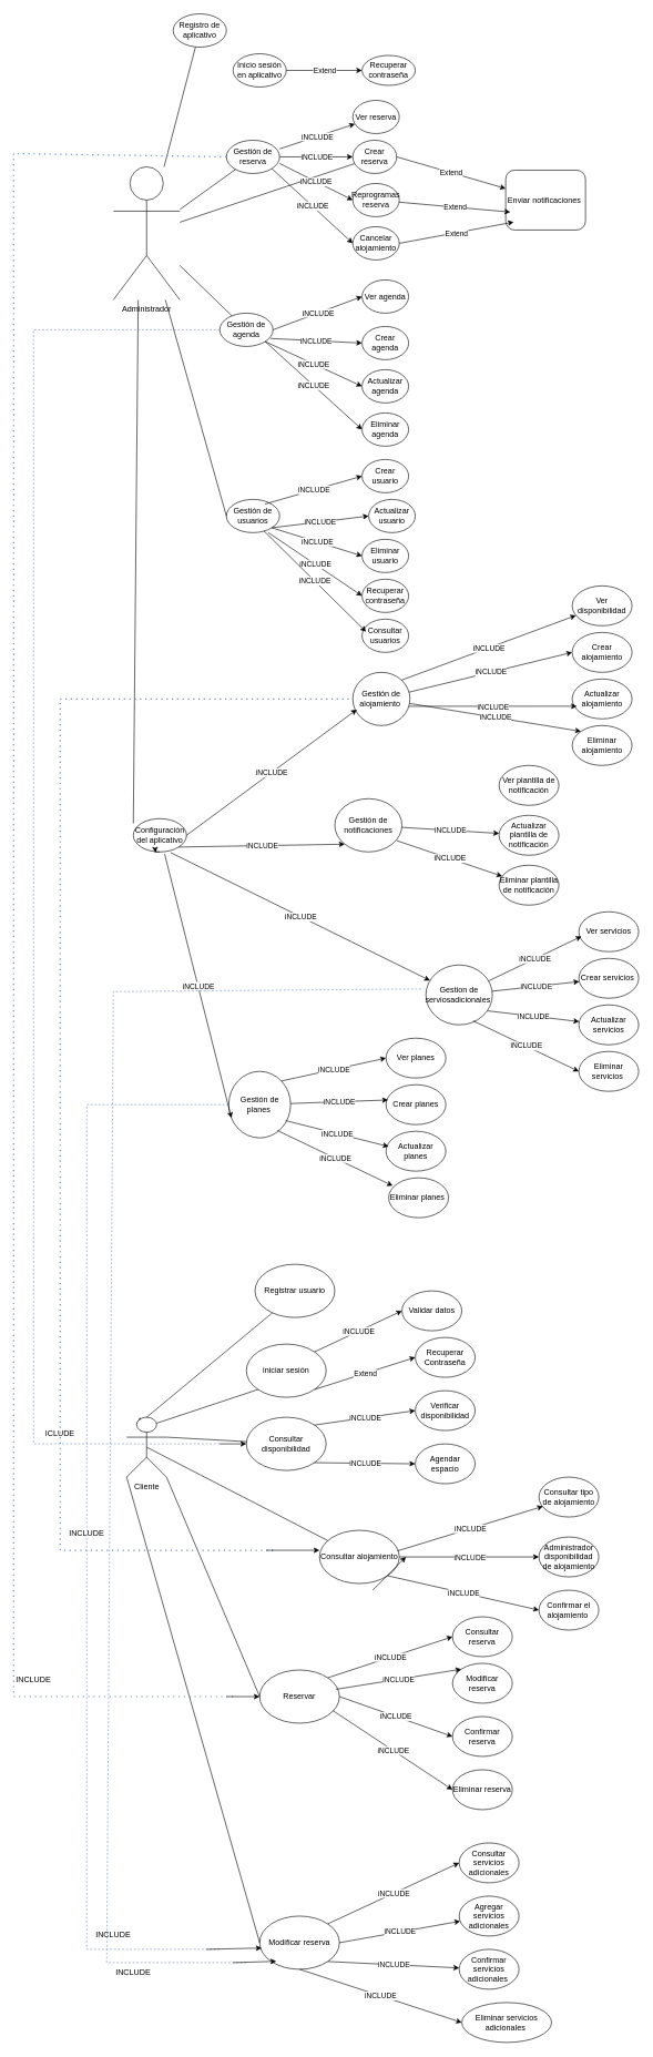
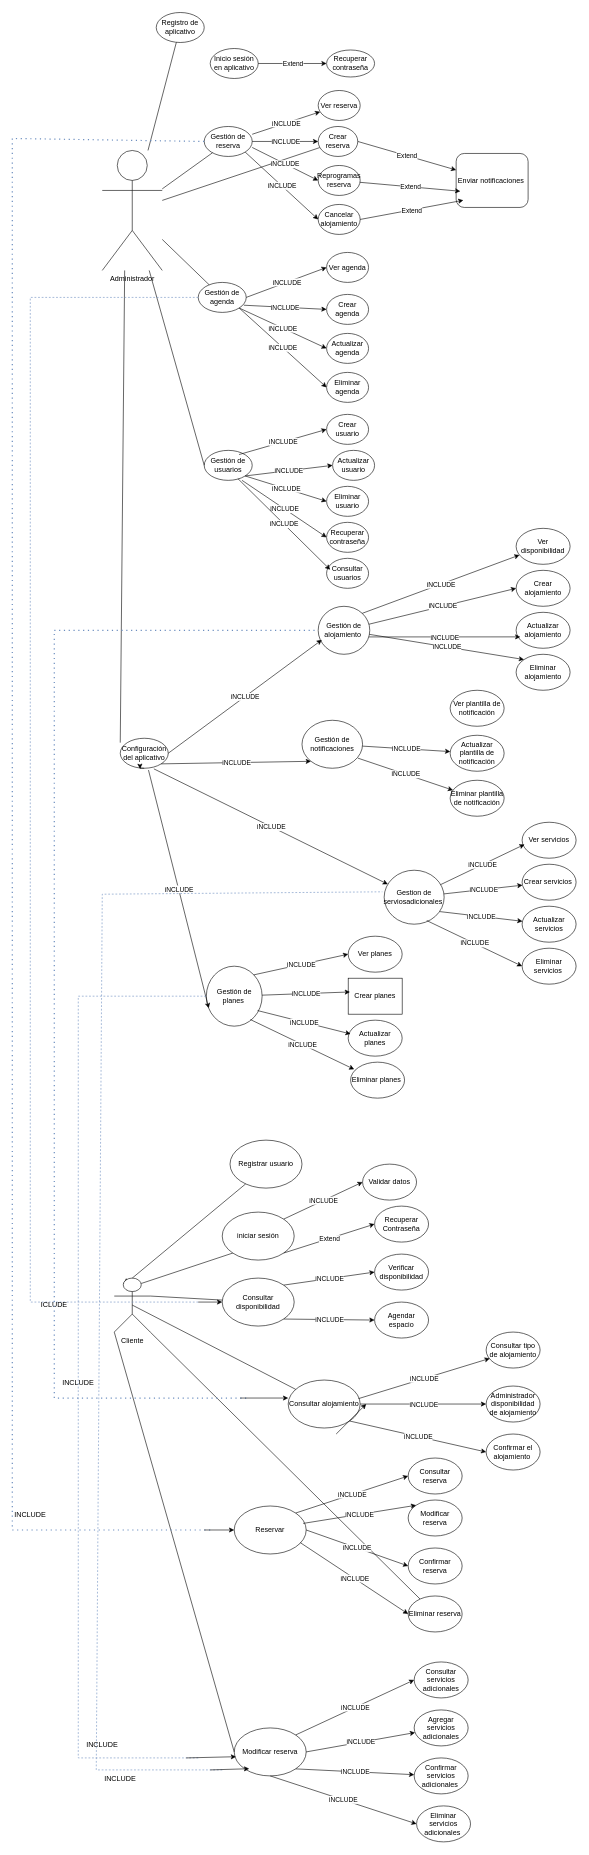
- <mxCell id="110" value="Crear planes" style="ellipse;whiteSpace=wrap;html=1;" parent="1" vertex="1"><mxGeometry x="580" y="1630" width="90" height="60" as="geometry" /></mxCell>
+ <mxCell id="110" value="Crear planes" style="whiteSpace=wrap;html=1;rounded=0;" parent="1" vertex="1"><mxGeometry x="580" y="1630" width="90" height="60" as="geometry" /></mxCell>
- <mxCell id="186" value="ICLUDE" style="text;html=1;align=center;verticalAlign=middle;whiteSpace=wrap;rounded=0;" vertex="1" parent="1"><mxGeometry x="60" y="2140" width="60" height="30" as="geometry" /></mxCell>
+ <mxCell id="186" value="ICLUDE" style="text;html=1;align=center;verticalAlign=middle;whiteSpace=wrap;rounded=0;" vertex="1" parent="1"><mxGeometry x="60" y="2160" width="60" height="30" as="geometry" /></mxCell>
- <mxCell id="133" value="" style="endArrow=none;html=1;rounded=0;entryX=0;entryY=0.5;entryDx=0;entryDy=0;exitX=1;exitY=1;exitDx=0;exitDy=0;exitPerimeter=0;" parent="1" source="122" target="127" edge="1"><mxGeometry width="50" height="50" relative="1" as="geometry"><mxPoint x="260" y="2340" as="sourcePoint" /><mxPoint x="310" y="2290" as="targetPoint" /></mxGeometry></mxCell>
+ <mxCell id="133" value="" style="endArrow=none;html=1;rounded=0;exitX=1;exitY=1;exitDx=0;exitDy=0;exitPerimeter=0;" parent="1" source="122" target="156" edge="1"><mxGeometry width="50" height="50" relative="1" as="geometry"><mxPoint x="260" y="2340" as="sourcePoint" /><mxPoint x="310" y="2290" as="targetPoint" /></mxGeometry></mxCell>
- <mxCell id="171" value="Eliminar servicios adicionales&amp;nbsp;" style="ellipse;whiteSpace=wrap;html=1;" parent="1" vertex="1"><mxGeometry x="694" y="3010" width="135" height="60" as="geometry" /></mxCell>
+ <mxCell id="171" value="Eliminar servicios adicionales&amp;nbsp;" style="ellipse;whiteSpace=wrap;html=1;" parent="1" vertex="1"><mxGeometry x="694" y="3010" width="90" height="60" as="geometry" /></mxCell>
